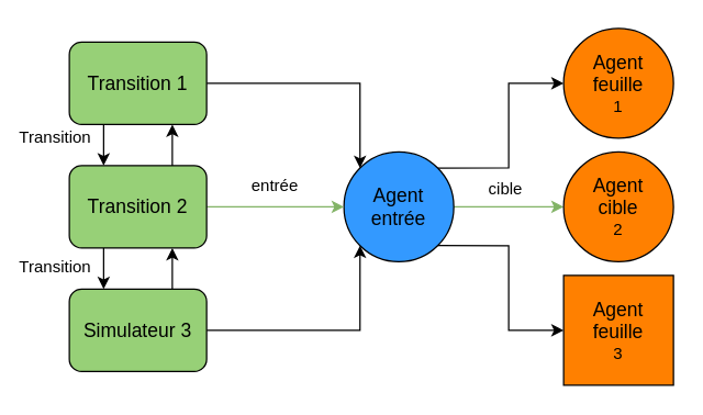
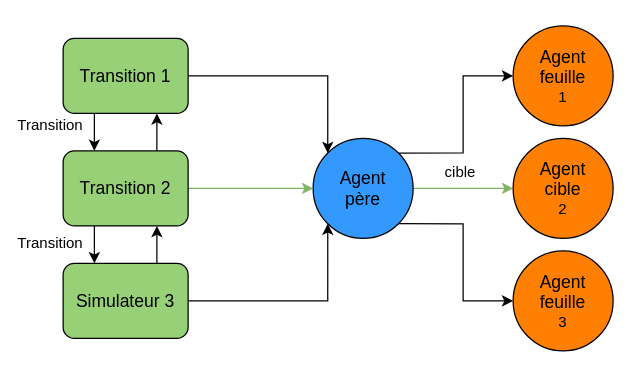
- <mxCell id="19" value="entrée" style="text;html=1;strokeColor=none;fillColor=none;align=center;verticalAlign=middle;whiteSpace=wrap;rounded=0;" parent="1" vertex="1"><mxGeometry x="180" y="125" width="40" height="20" as="geometry" /></mxCell>
- <mxCell id="6" value="&lt;div style=&quot;font-size: 14px&quot;&gt;&lt;font style=&quot;font-size: 14px&quot;&gt;Agent &lt;br&gt;&lt;/font&gt;&lt;/div&gt;&lt;div style=&quot;font-size: 14px&quot;&gt;&lt;font style=&quot;font-size: 14px&quot;&gt;entrée&lt;/font&gt;&lt;/div&gt;" style="ellipse;whiteSpace=wrap;html=1;aspect=fixed;strokeColor=#000000;fillColor=#3399FF;" parent="1" vertex="1"><mxGeometry x="250" y="110" width="80" height="80" as="geometry" /></mxCell>
+ <mxCell id="6" value="&lt;div style=&quot;font-size: 14px&quot;&gt;&lt;font style=&quot;font-size: 14px&quot;&gt;Agent &lt;br&gt;&lt;/font&gt;&lt;/div&gt;&lt;div style=&quot;font-size: 14px&quot;&gt;&lt;font style=&quot;font-size: 14px&quot;&gt;père&lt;/font&gt;&lt;/div&gt;" style="ellipse;whiteSpace=wrap;html=1;aspect=fixed;strokeColor=#000000;fillColor=#3399FF;" parent="1" vertex="1"><mxGeometry x="250" y="110" width="80" height="80" as="geometry" /></mxCell>
- <mxCell id="8" value="&lt;div style=&quot;font-size: 14px&quot;&gt;&lt;font style=&quot;font-size: 14px&quot;&gt;Agent&lt;/font&gt;&lt;/div&gt;&lt;div style=&quot;font-size: 14px&quot;&gt;&lt;font style=&quot;font-size: 14px&quot;&gt;feuille&lt;br&gt;&lt;/font&gt;&lt;/div&gt;3" style="whiteSpace=wrap;html=1;aspect=fixed;strokeColor=#000000;fillColor=#FF8000;rounded=0;" parent="1" vertex="1"><mxGeometry x="410" y="200" width="80" height="80" as="geometry" /></mxCell>
+ <mxCell id="8" value="&lt;div style=&quot;font-size: 14px&quot;&gt;&lt;font style=&quot;font-size: 14px&quot;&gt;Agent&lt;/font&gt;&lt;/div&gt;&lt;div style=&quot;font-size: 14px&quot;&gt;&lt;font style=&quot;font-size: 14px&quot;&gt;feuille&lt;br&gt;&lt;/font&gt;&lt;/div&gt;3" style="ellipse;whiteSpace=wrap;html=1;aspect=fixed;strokeColor=#000000;fillColor=#FF8000;" parent="1" vertex="1"><mxGeometry x="410" y="200" width="80" height="80" as="geometry" /></mxCell>
